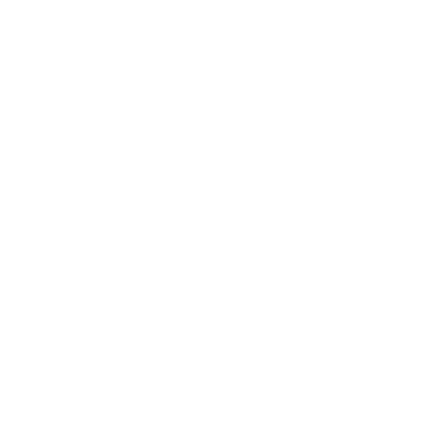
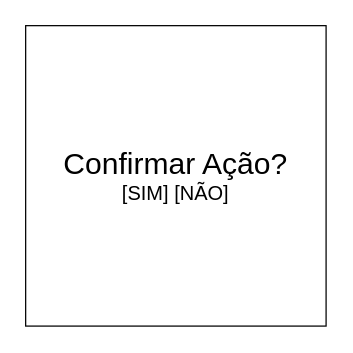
+ <mxCell id="2" value="&lt;font style=&quot;font-size: 24px;&quot;&gt;Confirmar Ação?&lt;/font&gt;&lt;div&gt;&lt;font size=&quot;3&quot;&gt;[SIM] [NÃO]&lt;/font&gt;&lt;/div&gt;" style="whiteSpace=wrap;html=1;aspect=fixed;" vertex="1" parent="1"><mxGeometry x="20" y="20" width="240" height="240" as="geometry" /></mxCell>
